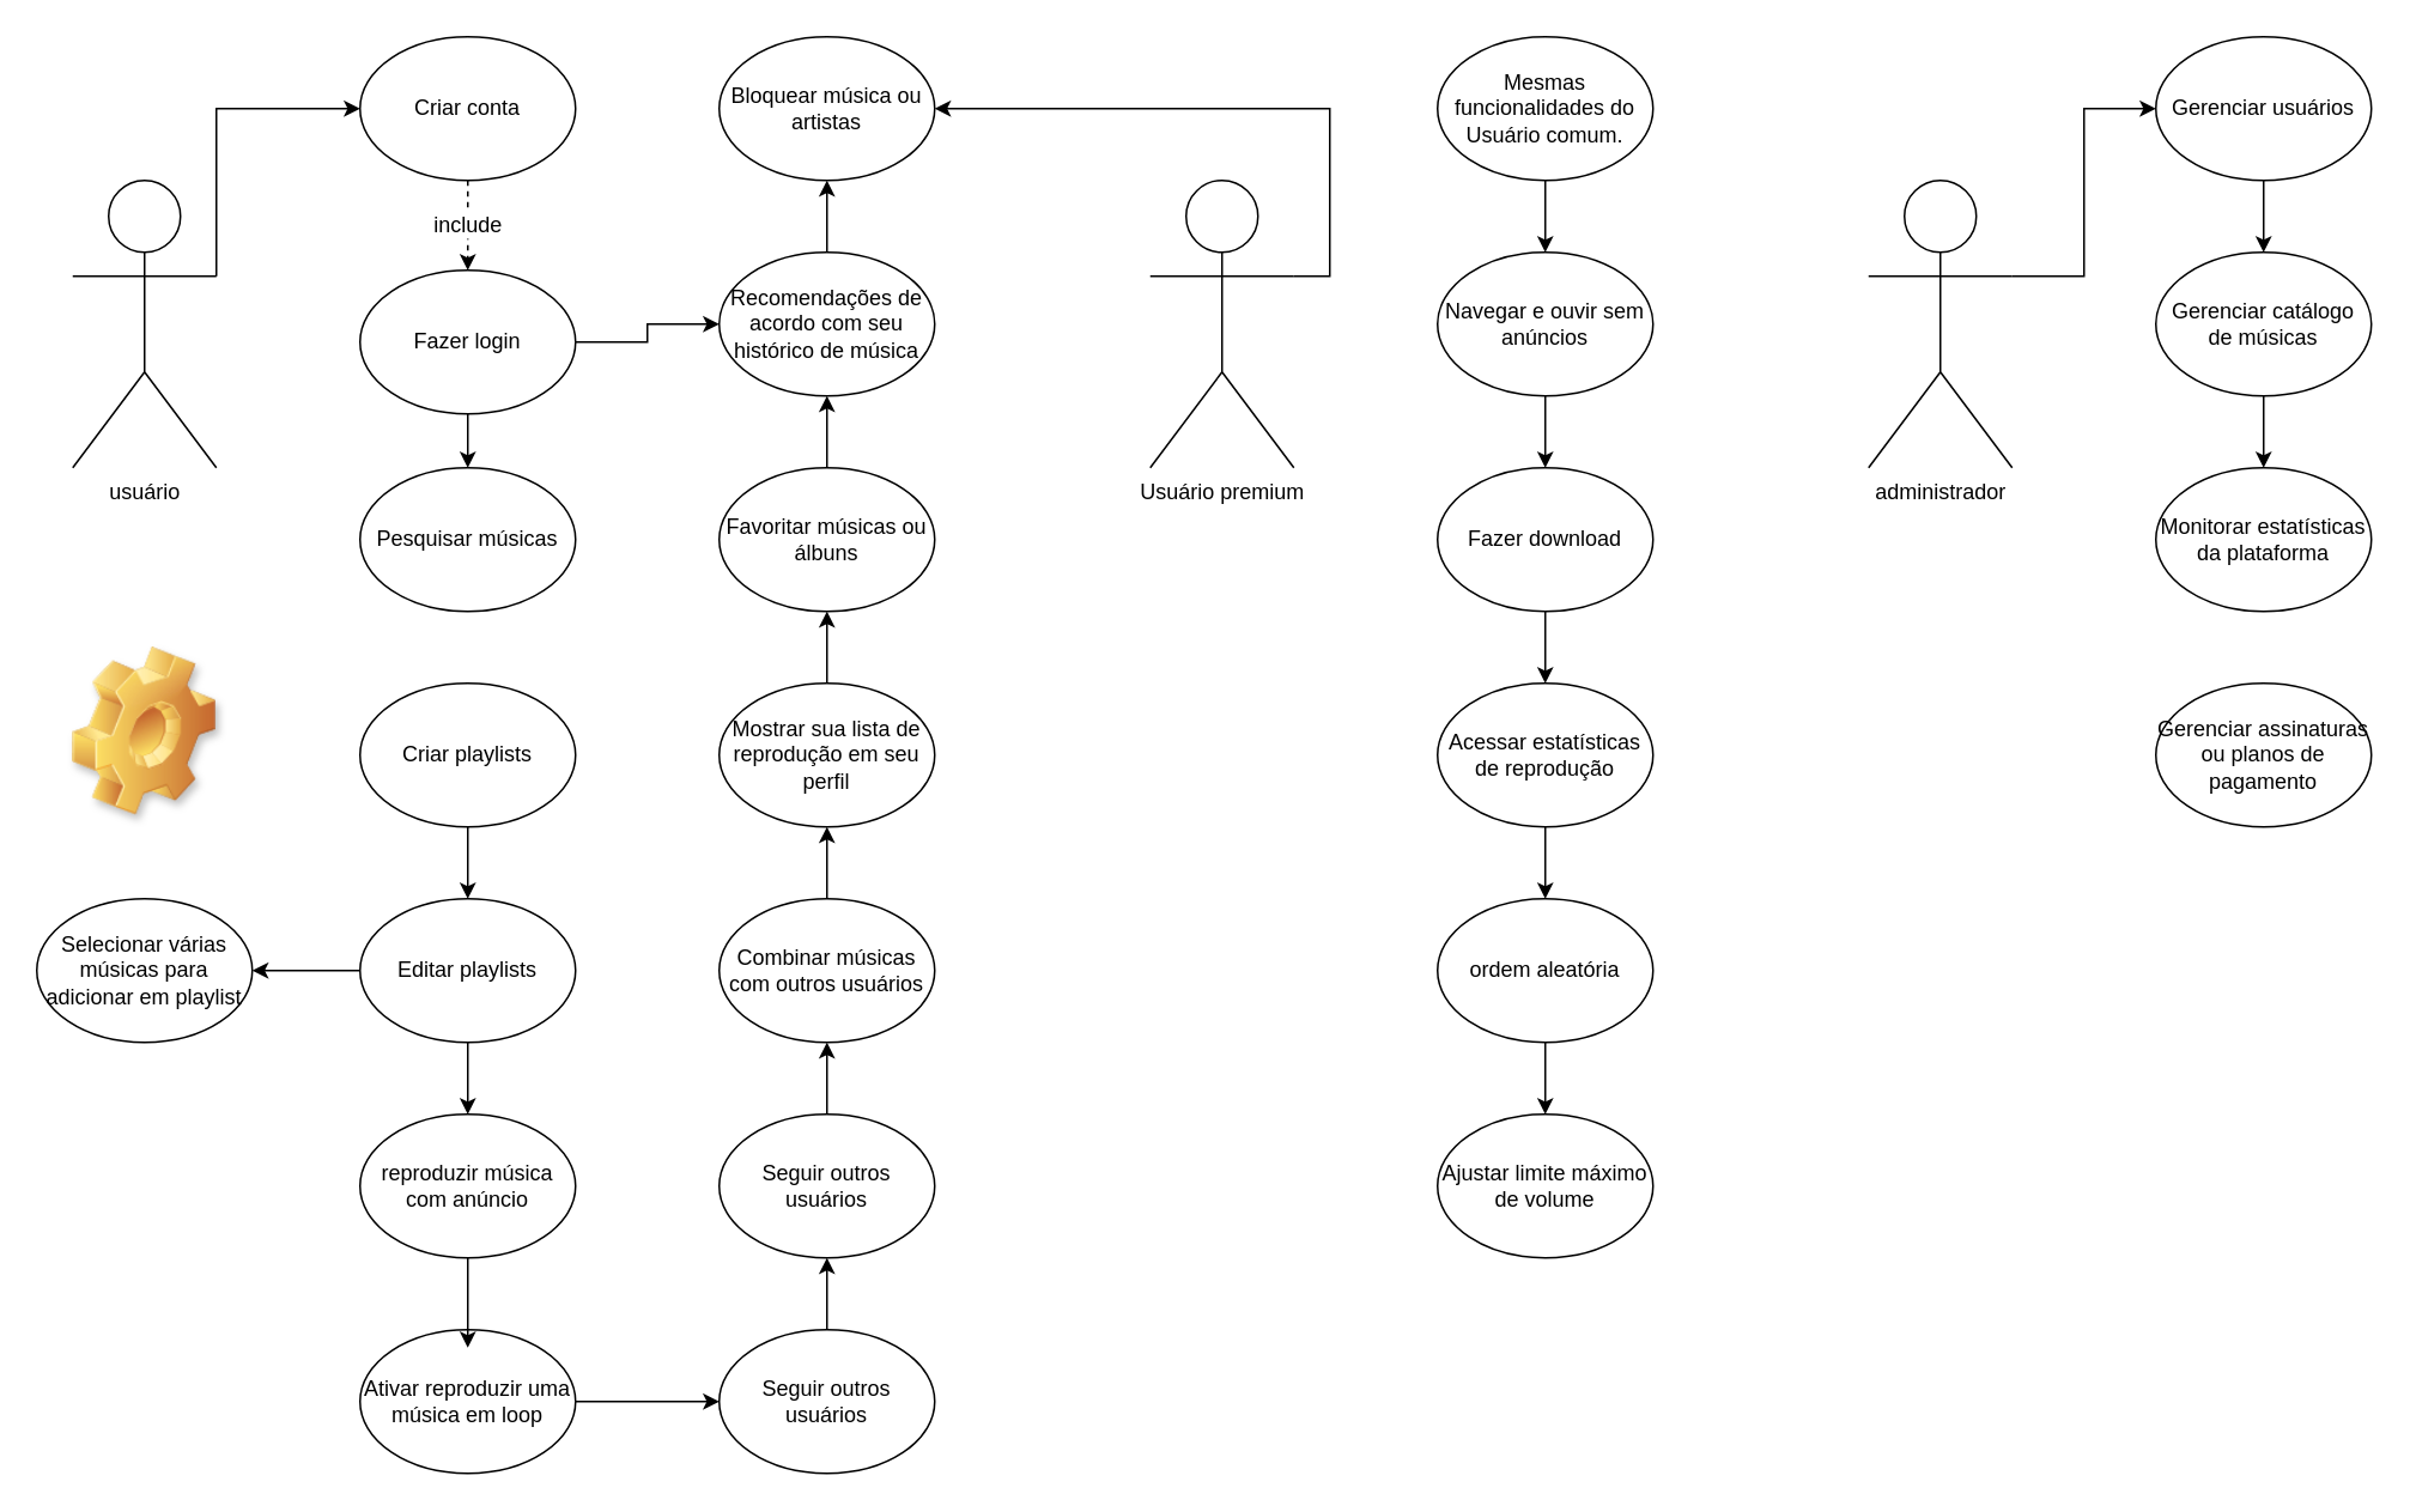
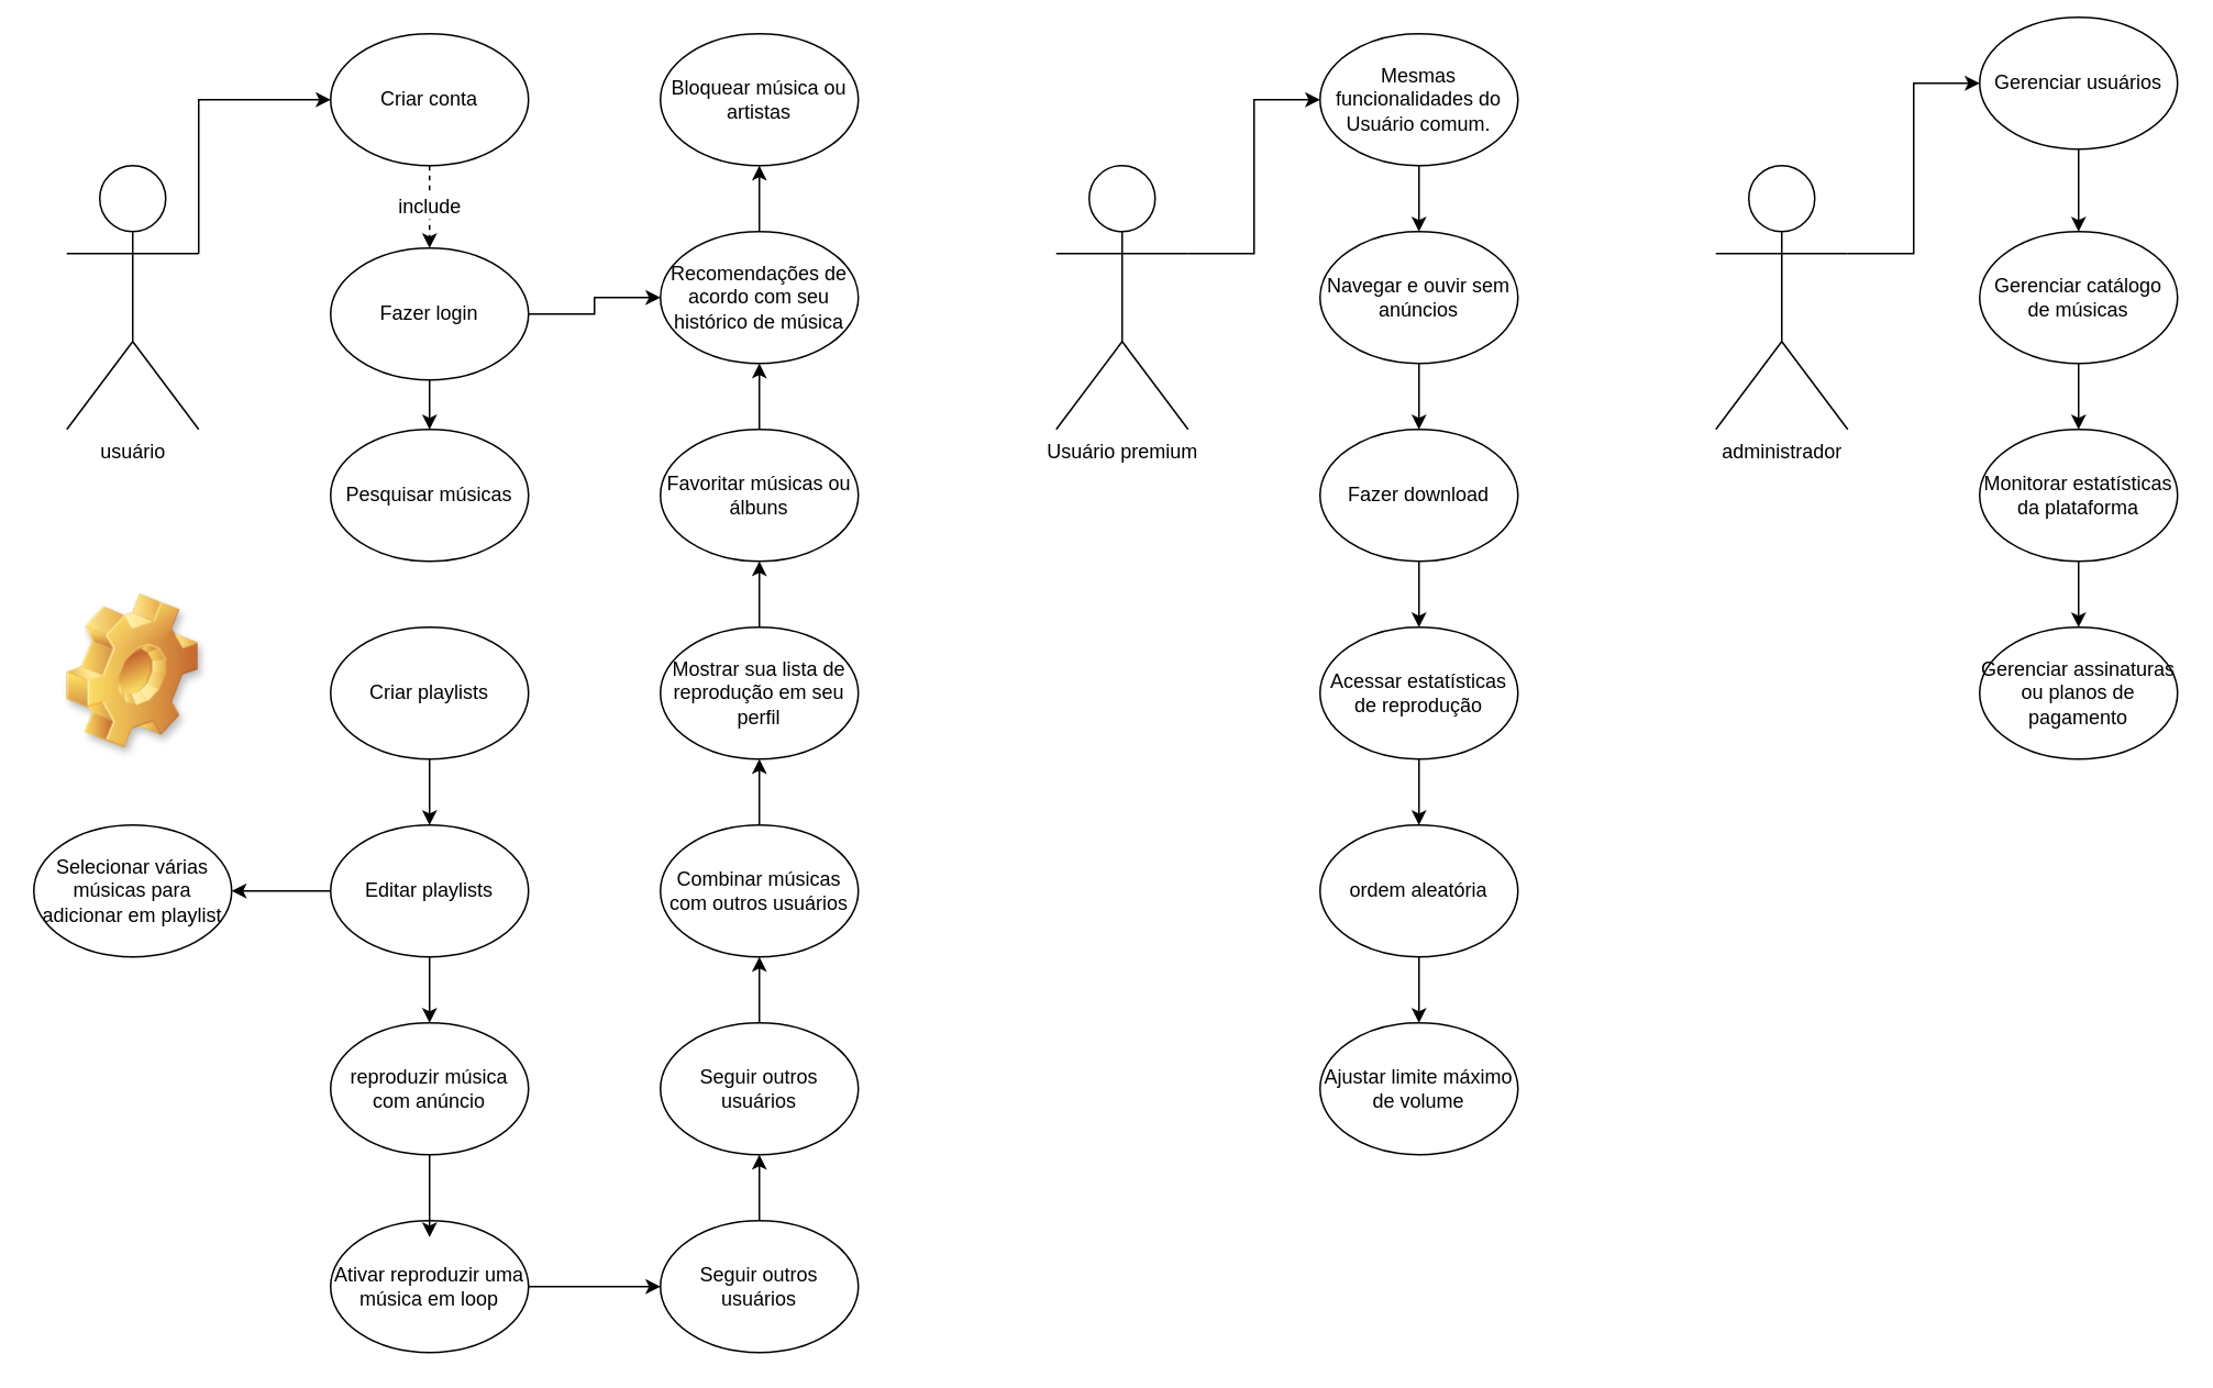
- <mxCell id="37" style="edgeStyle=orthogonalEdgeStyle;rounded=0;orthogonalLoop=1;jettySize=auto;html=1;fontFamily=Helvetica;fontSize=12;fontColor=default;exitX=1;exitY=0.333;exitDx=0;exitDy=0;exitPerimeter=0;" parent="1" source="39" target="17" edge="1"><mxGeometry relative="1" as="geometry" /></mxCell>
+ <mxCell id="37" style="edgeStyle=orthogonalEdgeStyle;rounded=0;orthogonalLoop=1;jettySize=auto;html=1;entryX=0;entryY=0.5;entryDx=0;entryDy=0;fontFamily=Helvetica;fontSize=12;fontColor=default;exitX=1;exitY=0.333;exitDx=0;exitDy=0;exitPerimeter=0;" parent="1" source="39" target="36" edge="1"><mxGeometry relative="1" as="geometry" /></mxCell>
- <mxCell id="52" value="Gerenciar usuários" style="ellipse;whiteSpace=wrap;html=1;strokeColor=default;align=center;verticalAlign=middle;fontFamily=Helvetica;fontSize=12;fontColor=default;fillColor=default;" parent="1" vertex="1"><mxGeometry x="1200" y="20" width="120" height="80" as="geometry" /></mxCell>
+ <mxCell id="52" value="Gerenciar usuários" style="ellipse;whiteSpace=wrap;html=1;strokeColor=default;align=center;verticalAlign=middle;fontFamily=Helvetica;fontSize=12;fontColor=default;fillColor=default;" parent="1" vertex="1"><mxGeometry x="1200" y="10" width="120" height="80" as="geometry" /></mxCell>
+ <mxCell id="55" value="" style="edgeStyle=orthogonalEdgeStyle;rounded=0;orthogonalLoop=1;jettySize=auto;html=1;fontFamily=Helvetica;fontSize=12;fontColor=default;" parent="1" source="56" target="57" edge="1"><mxGeometry relative="1" as="geometry" /></mxCell>
